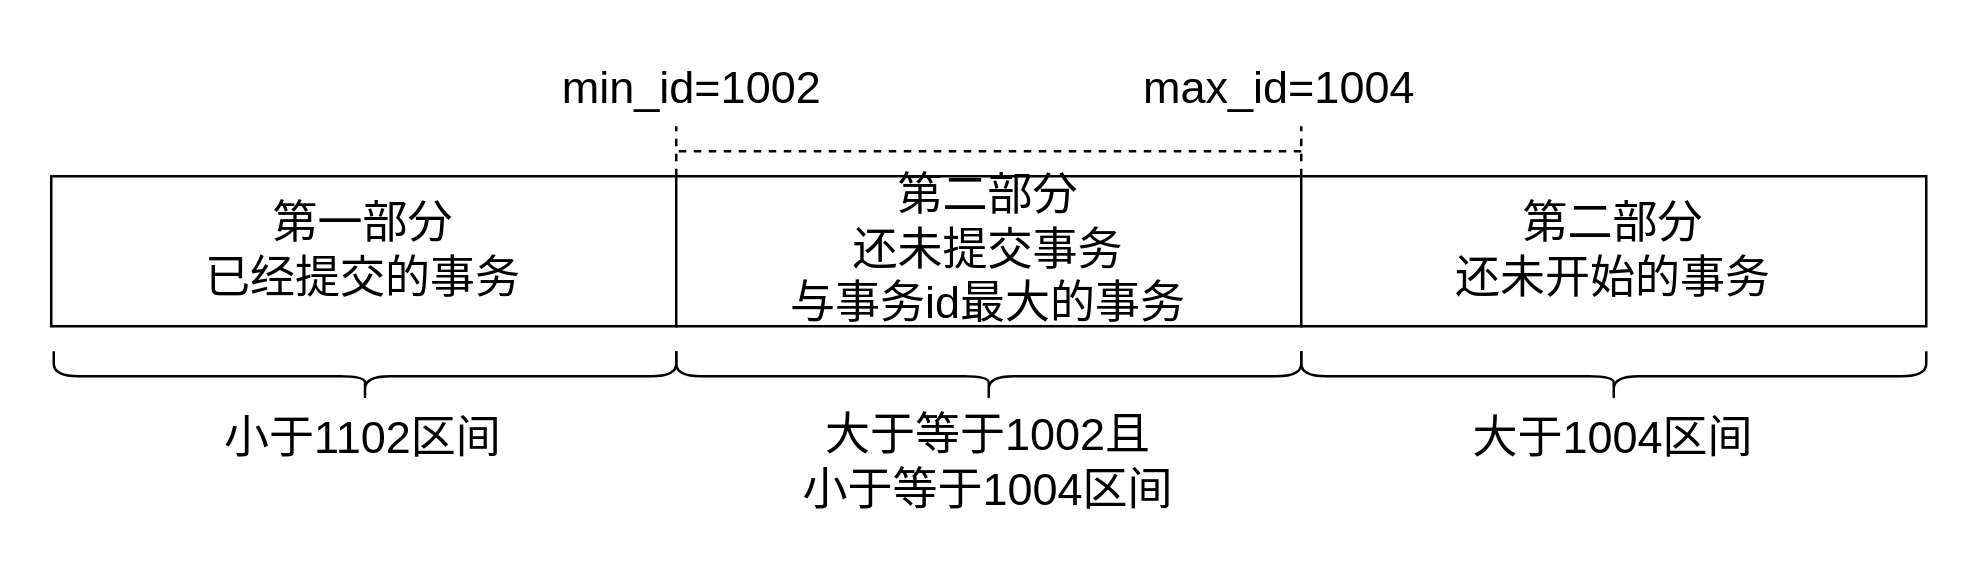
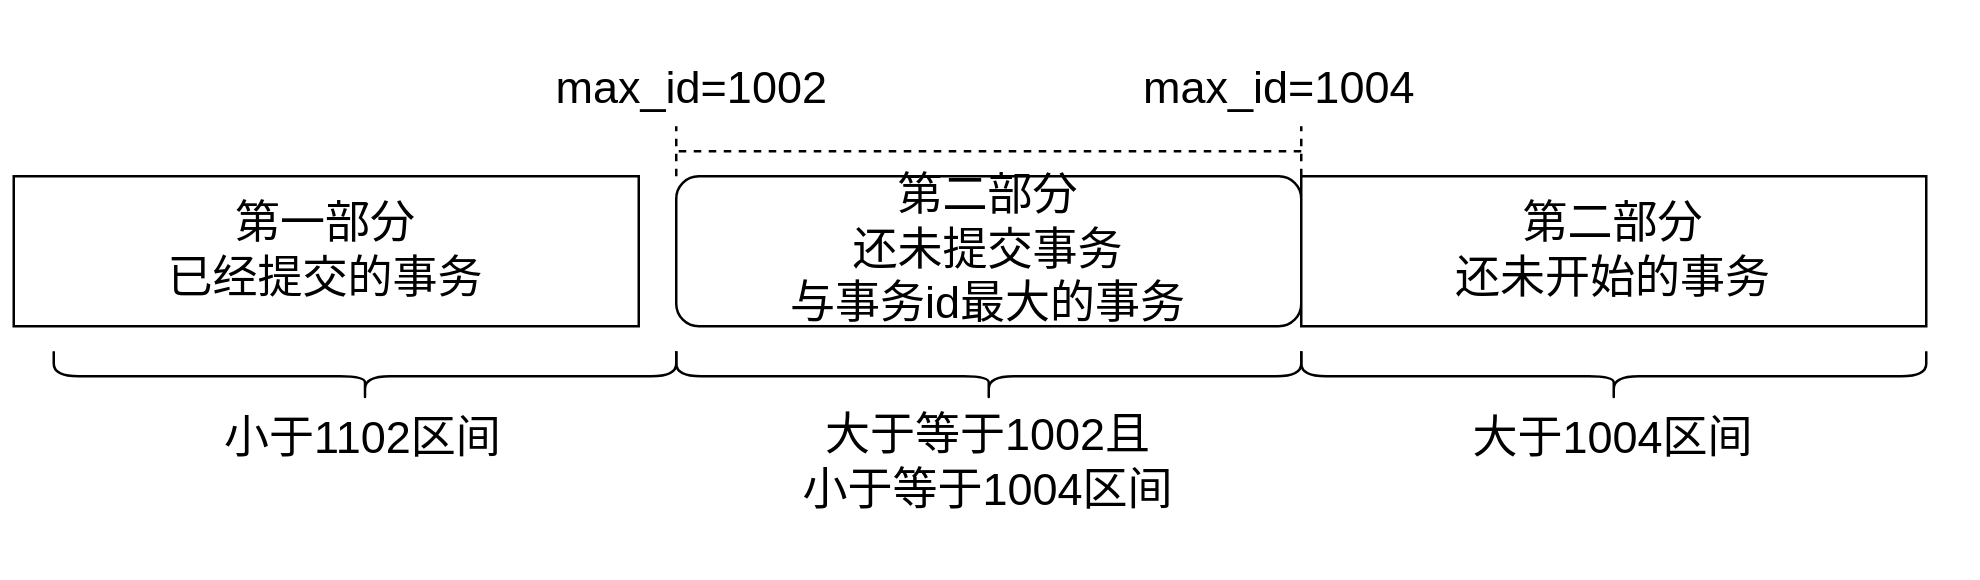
- <mxCell id="5" value="min_id=1002" style="text;html=1;strokeColor=none;fillColor=none;align=center;verticalAlign=middle;whiteSpace=wrap;rounded=0;fontSize=18;" vertex="1" parent="1"><mxGeometry x="221" y="20" width="111" height="30" as="geometry" /></mxCell>
+ <mxCell id="5" value="max_id=1002" style="text;html=1;strokeColor=none;fillColor=none;align=center;verticalAlign=middle;whiteSpace=wrap;rounded=0;fontSize=18;" vertex="1" parent="1"><mxGeometry x="221" y="20" width="111" height="30" as="geometry" /></mxCell>
- <mxCell id="2" value="&lt;span style=&quot;font-size: 18px;&quot;&gt;第一部分&lt;br&gt;已经提交的事务&lt;/span&gt;" style="rounded=0;whiteSpace=wrap;html=1;" vertex="1" parent="1"><mxGeometry x="20" y="70" width="250" height="60" as="geometry" /></mxCell>
+ <mxCell id="2" value="&lt;span style=&quot;font-size: 18px;&quot;&gt;第一部分&lt;br&gt;已经提交的事务&lt;/span&gt;" style="rounded=0;whiteSpace=wrap;html=1;" vertex="1" parent="1"><mxGeometry x="5" y="70" width="250" height="60" as="geometry" /></mxCell>
- <mxCell id="3" value="&lt;span style=&quot;font-size: 18px;&quot;&gt;第二部分&lt;br&gt;还未提交事务&lt;br&gt;与事务id最大的事务&lt;/span&gt;" style="rounded=0;whiteSpace=wrap;html=1;" vertex="1" parent="1"><mxGeometry x="270" y="70" width="250" height="60" as="geometry" /></mxCell>
+ <mxCell id="3" value="&lt;span style=&quot;font-size: 18px;&quot;&gt;第二部分&lt;br&gt;还未提交事务&lt;br&gt;与事务id最大的事务&lt;/span&gt;" style="whiteSpace=wrap;html=1;rounded=1;" vertex="1" parent="1"><mxGeometry x="270" y="70" width="250" height="60" as="geometry" /></mxCell>
